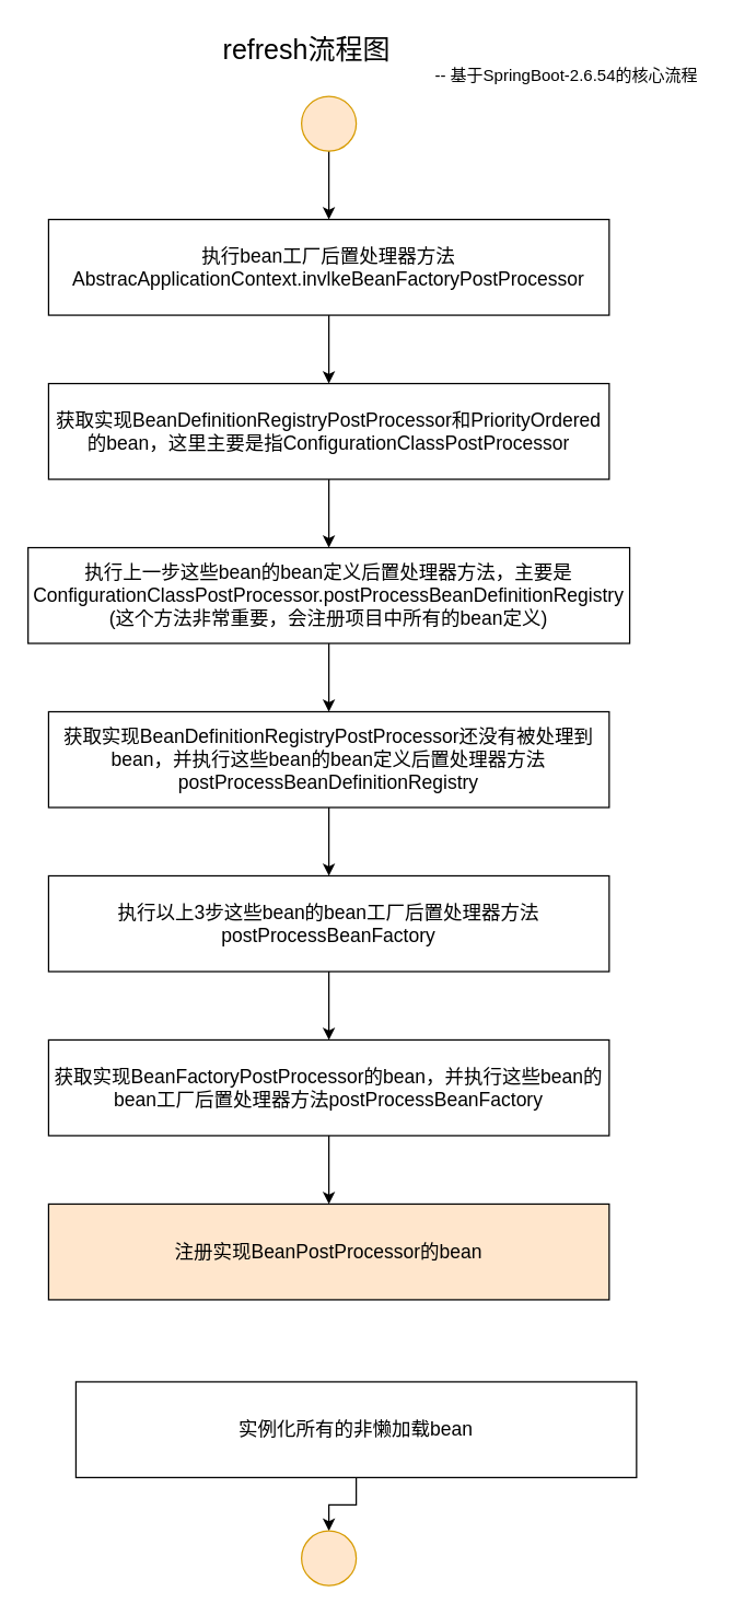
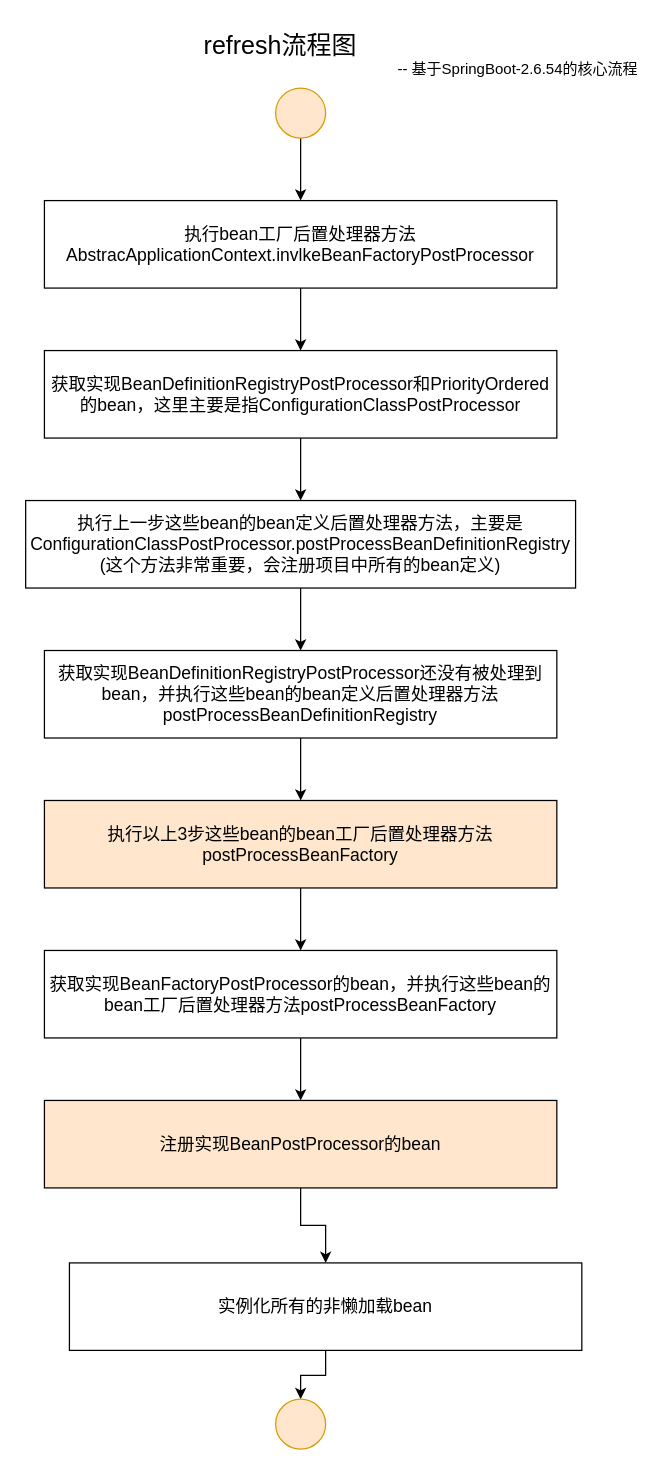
- <mxCell id="15" value="&lt;font style=&quot;&quot;&gt;&lt;font style=&quot;&quot;&gt;&lt;font style=&quot;&quot;&gt;&lt;font style=&quot;background-color: initial;&quot;&gt;&lt;font style=&quot;font-size: 14px;&quot;&gt;执行以上3步这些bean的bean工厂后置处理器方法postProcessBeanFactory&lt;/font&gt;&lt;br&gt;&lt;/font&gt;&lt;/font&gt;&lt;/font&gt;&lt;/font&gt;" style="rounded=0;whiteSpace=wrap;html=1;" vertex="1" parent="1"><mxGeometry x="35" y="640" width="410" height="70" as="geometry" /></mxCell>
+ <mxCell id="15" value="&lt;font style=&quot;&quot;&gt;&lt;font style=&quot;&quot;&gt;&lt;font style=&quot;&quot;&gt;&lt;font style=&quot;background-color: initial;&quot;&gt;&lt;font style=&quot;font-size: 14px;&quot;&gt;执行以上3步这些bean的bean工厂后置处理器方法postProcessBeanFactory&lt;/font&gt;&lt;br&gt;&lt;/font&gt;&lt;/font&gt;&lt;/font&gt;&lt;/font&gt;" style="rounded=0;whiteSpace=wrap;html=1;fillColor=#ffe6cc;" vertex="1" parent="1"><mxGeometry x="35" y="640" width="410" height="70" as="geometry" /></mxCell>
+ <mxCell id="18" style="edgeStyle=orthogonalEdgeStyle;rounded=0;orthogonalLoop=1;jettySize=auto;html=1;entryX=0.5;entryY=0;entryDx=0;entryDy=0;" edge="1" parent="1" source="19" target="21"><mxGeometry relative="1" as="geometry" /></mxCell>
